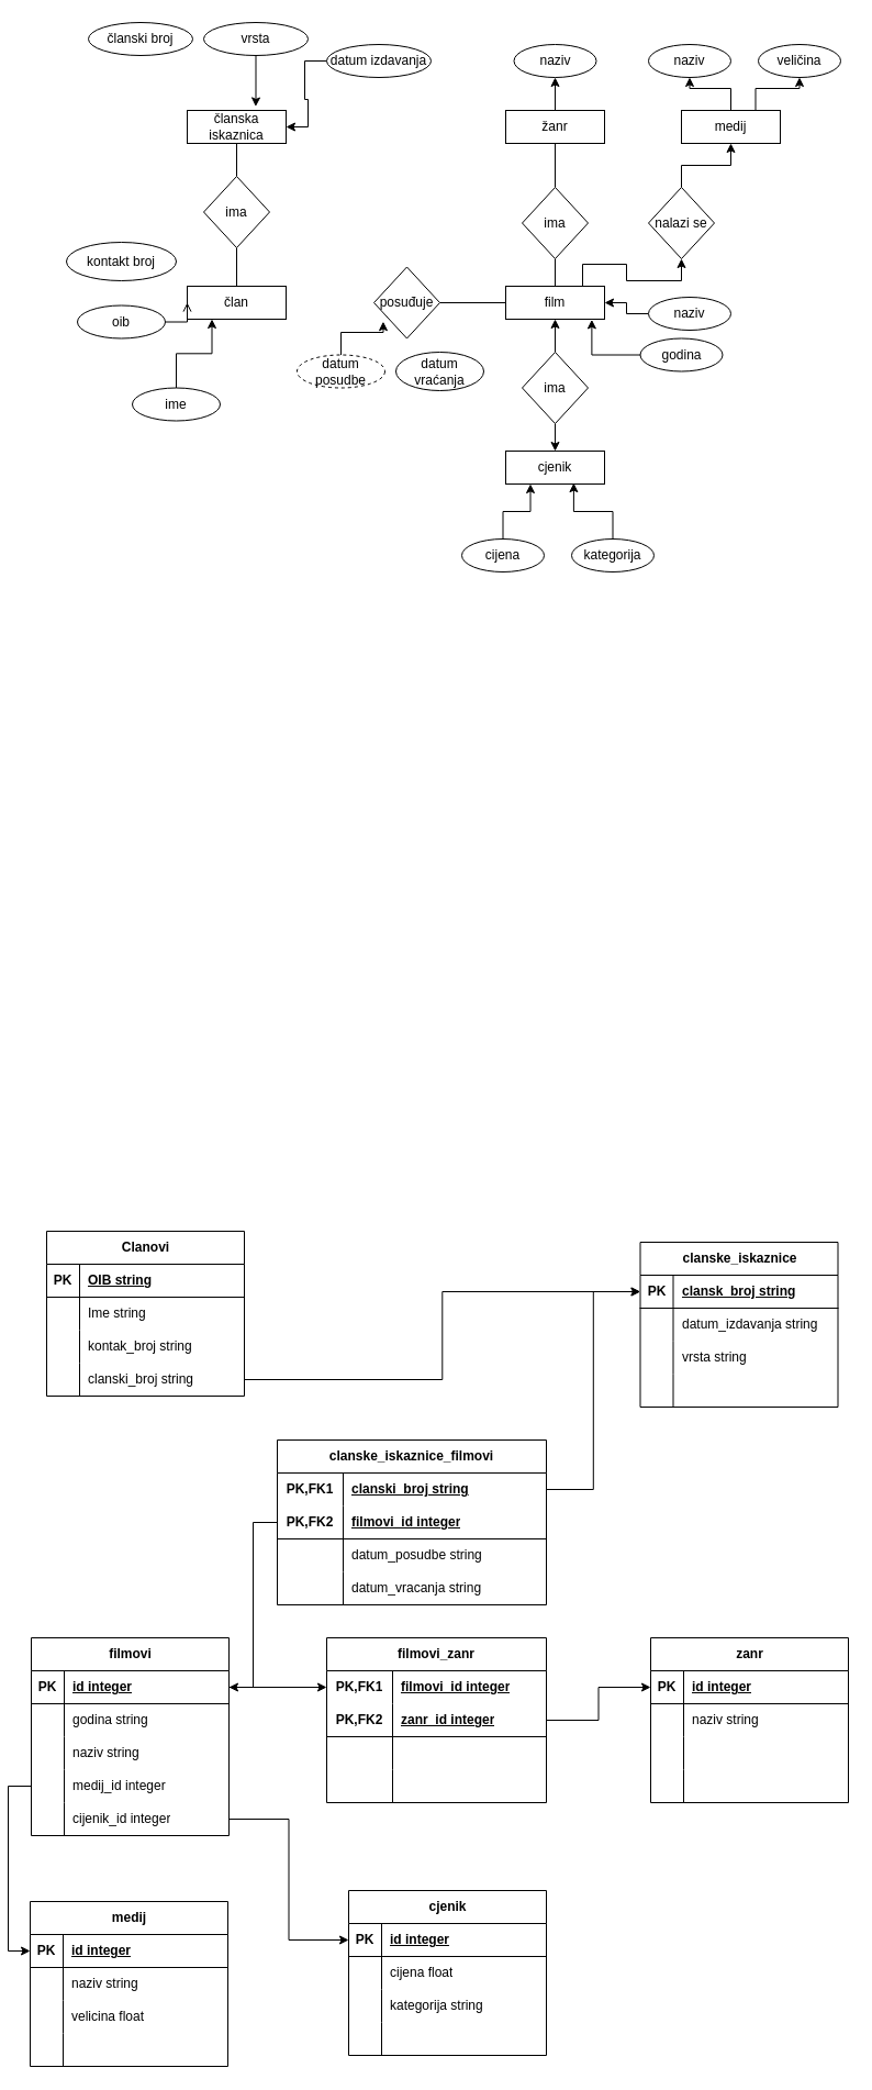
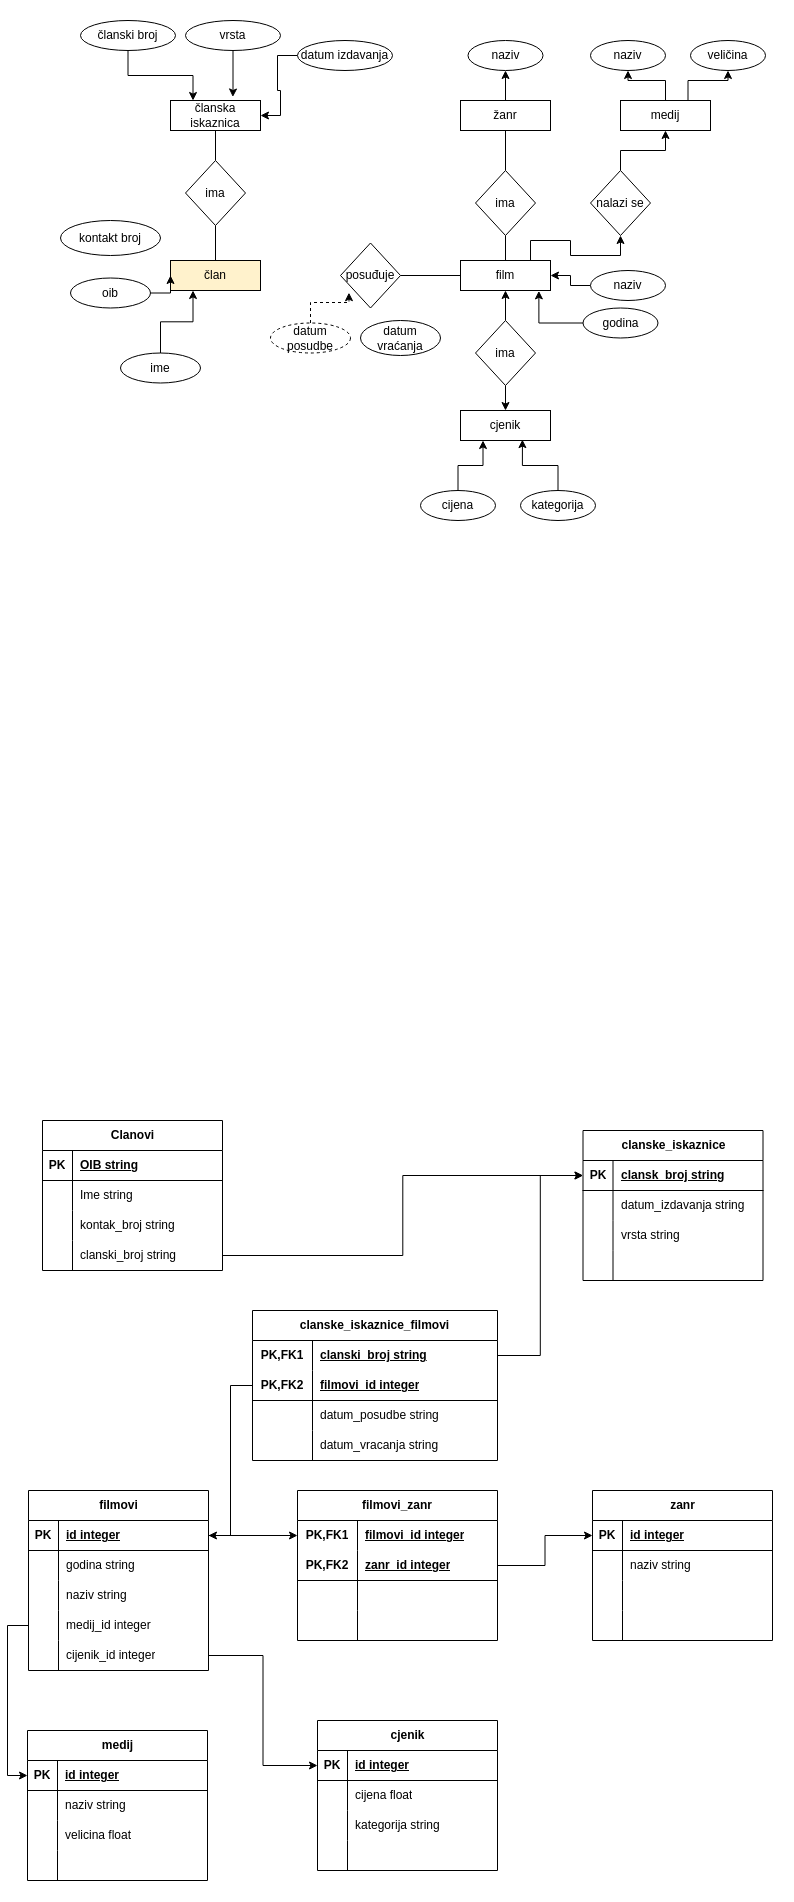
+ <mxCell id="33" style="edgeStyle=orthogonalEdgeStyle;rounded=0;orthogonalLoop=1;jettySize=auto;html=1;entryX=0.25;entryY=0;entryDx=0;entryDy=0;" parent="1" source="34" target="5" edge="1"><mxGeometry relative="1" as="geometry" /></mxCell>
- <mxCell id="3" value="član" style="rounded=0;whiteSpace=wrap;html=1;" parent="1" vertex="1"><mxGeometry x="163" y="260" width="90" height="30" as="geometry" /></mxCell>
+ <mxCell id="3" value="član" style="rounded=0;whiteSpace=wrap;html=1;fillColor=#fff2cc;" parent="1" vertex="1"><mxGeometry x="163" y="260" width="90" height="30" as="geometry" /></mxCell>
- <mxCell id="30" style="edgeStyle=orthogonalEdgeStyle;rounded=0;orthogonalLoop=1;jettySize=auto;html=1;endArrow=open;" parent="1" source="31" target="3" edge="1"><mxGeometry relative="1" as="geometry" /></mxCell>
+ <mxCell id="30" style="edgeStyle=orthogonalEdgeStyle;rounded=0;orthogonalLoop=1;jettySize=auto;html=1;" parent="1" source="31" target="3" edge="1"><mxGeometry relative="1" as="geometry" /></mxCell>
- <mxCell id="27" style="edgeStyle=orthogonalEdgeStyle;rounded=0;orthogonalLoop=1;jettySize=auto;html=1;entryX=0.141;entryY=0.764;entryDx=0;entryDy=0;entryPerimeter=0;" parent="1" source="25" target="8" edge="1"><mxGeometry relative="1" as="geometry"><Array as="points"><mxPoint x="303" y="302" /><mxPoint x="342" y="302" /></Array></mxGeometry></mxCell>
+ <mxCell id="27" style="edgeStyle=orthogonalEdgeStyle;rounded=0;orthogonalLoop=1;jettySize=auto;html=1;entryX=0.141;entryY=0.764;entryDx=0;entryDy=0;entryPerimeter=0;dashed=1;" parent="1" source="25" target="8" edge="1"><mxGeometry relative="1" as="geometry"><Array as="points"><mxPoint x="303" y="302" /><mxPoint x="342" y="302" /></Array></mxGeometry></mxCell>
